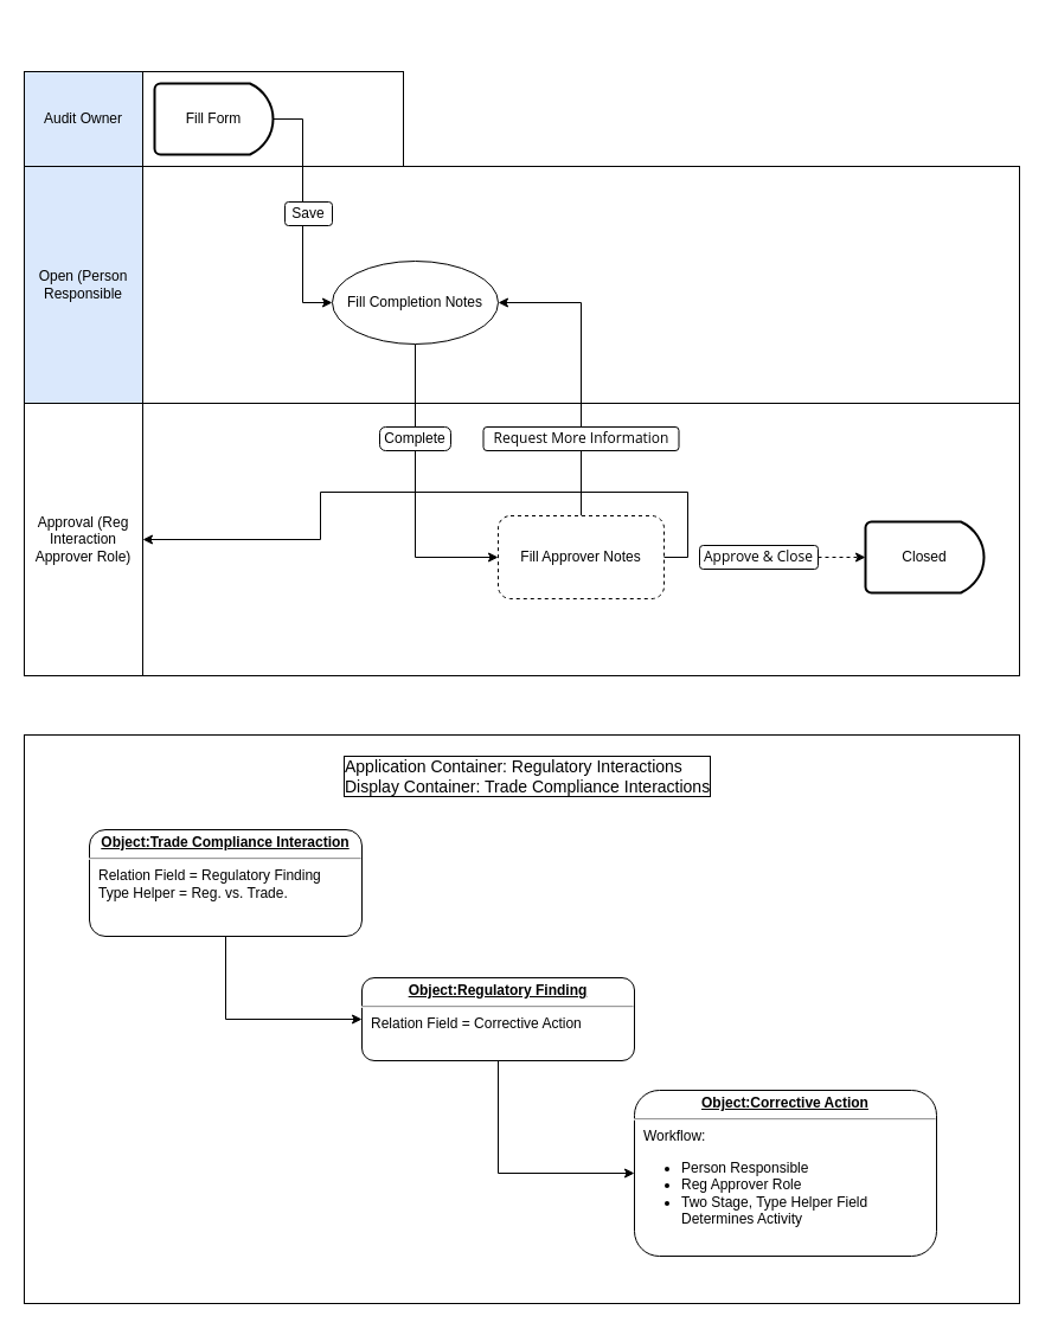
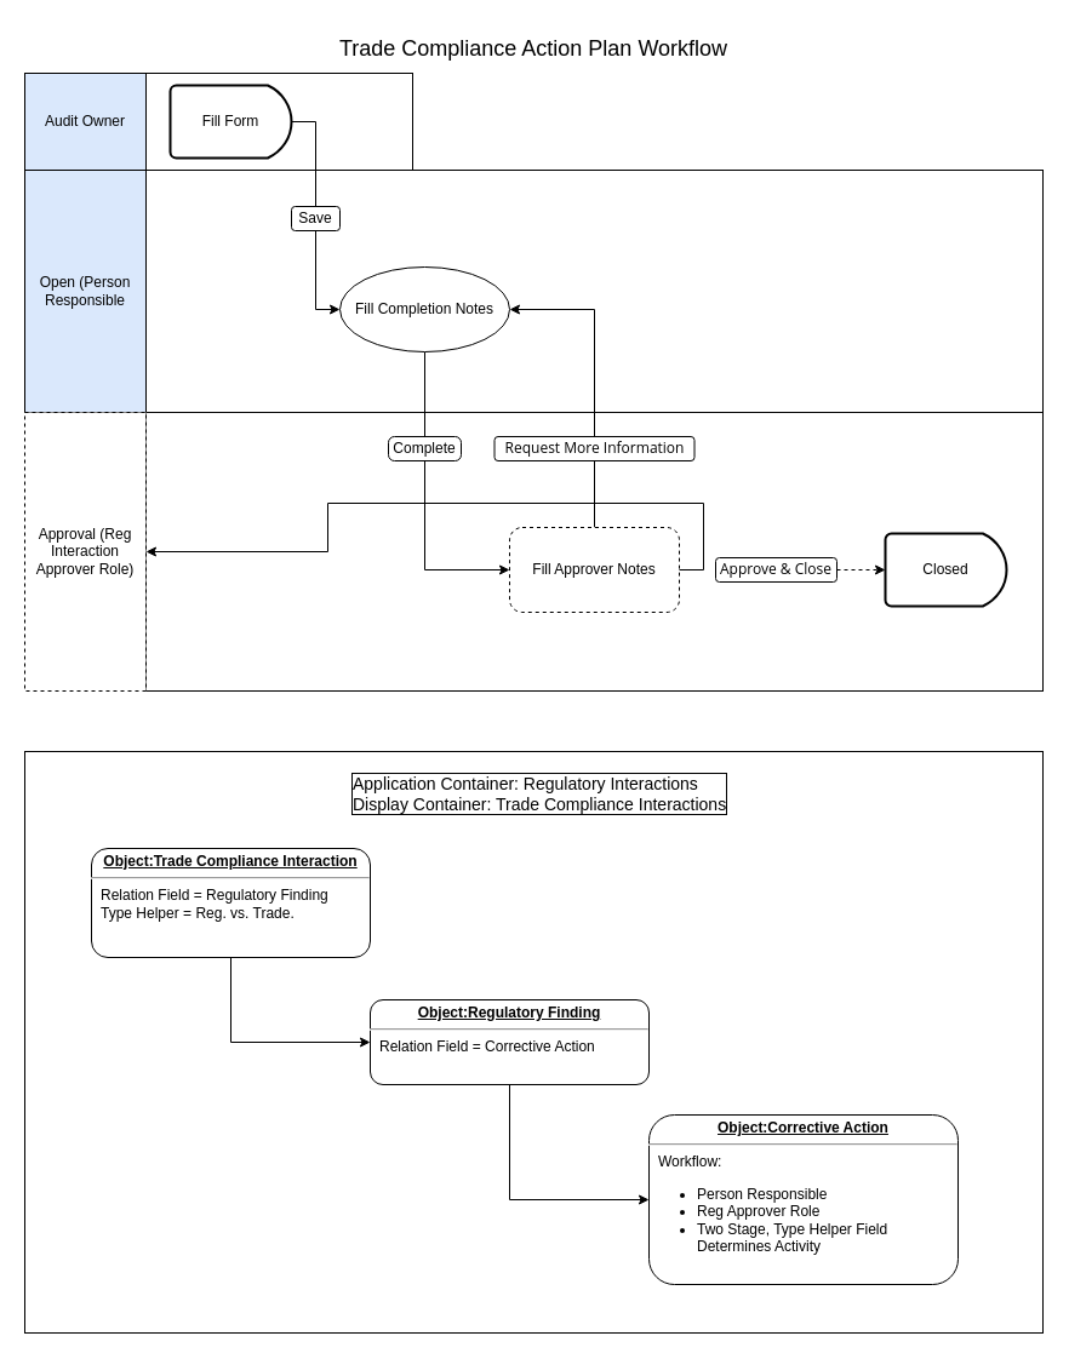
+ <mxCell id="22" value="&lt;font style=&quot;font-size: 18px&quot;&gt;Trade Compliance Action Plan Workflow&lt;/font&gt;" style="text;html=1;strokeColor=none;fillColor=none;align=center;verticalAlign=middle;whiteSpace=wrap;rounded=0;" vertex="1" parent="1"><mxGeometry x="60" width="760" height="40" as="geometry" y="20" /></mxCell>
- <mxCell id="15" value="Fill Form" style="strokeWidth=2;html=1;shape=mxgraph.flowchart.delay;whiteSpace=wrap;" vertex="1" parent="1"><mxGeometry x="130" y="70" width="100" height="60" as="geometry" /></mxCell>
+ <mxCell id="15" value="Fill Form" style="strokeWidth=2;html=1;shape=mxgraph.flowchart.delay;whiteSpace=wrap;" vertex="1" parent="1"><mxGeometry x="140" y="70" width="100" height="60" as="geometry" /></mxCell>
- <mxCell id="6" value="Approval (Reg Interaction Approver Role)" style="rounded=0;whiteSpace=wrap;html=1;" vertex="1" parent="1"><mxGeometry y="340" width="100" height="230" as="geometry" x="20" /></mxCell>
+ <mxCell id="6" value="Approval (Reg Interaction Approver Role)" style="rounded=0;whiteSpace=wrap;html=1;dashed=1;" vertex="1" parent="1"><mxGeometry y="340" width="100" height="230" as="geometry" x="20" /></mxCell>
